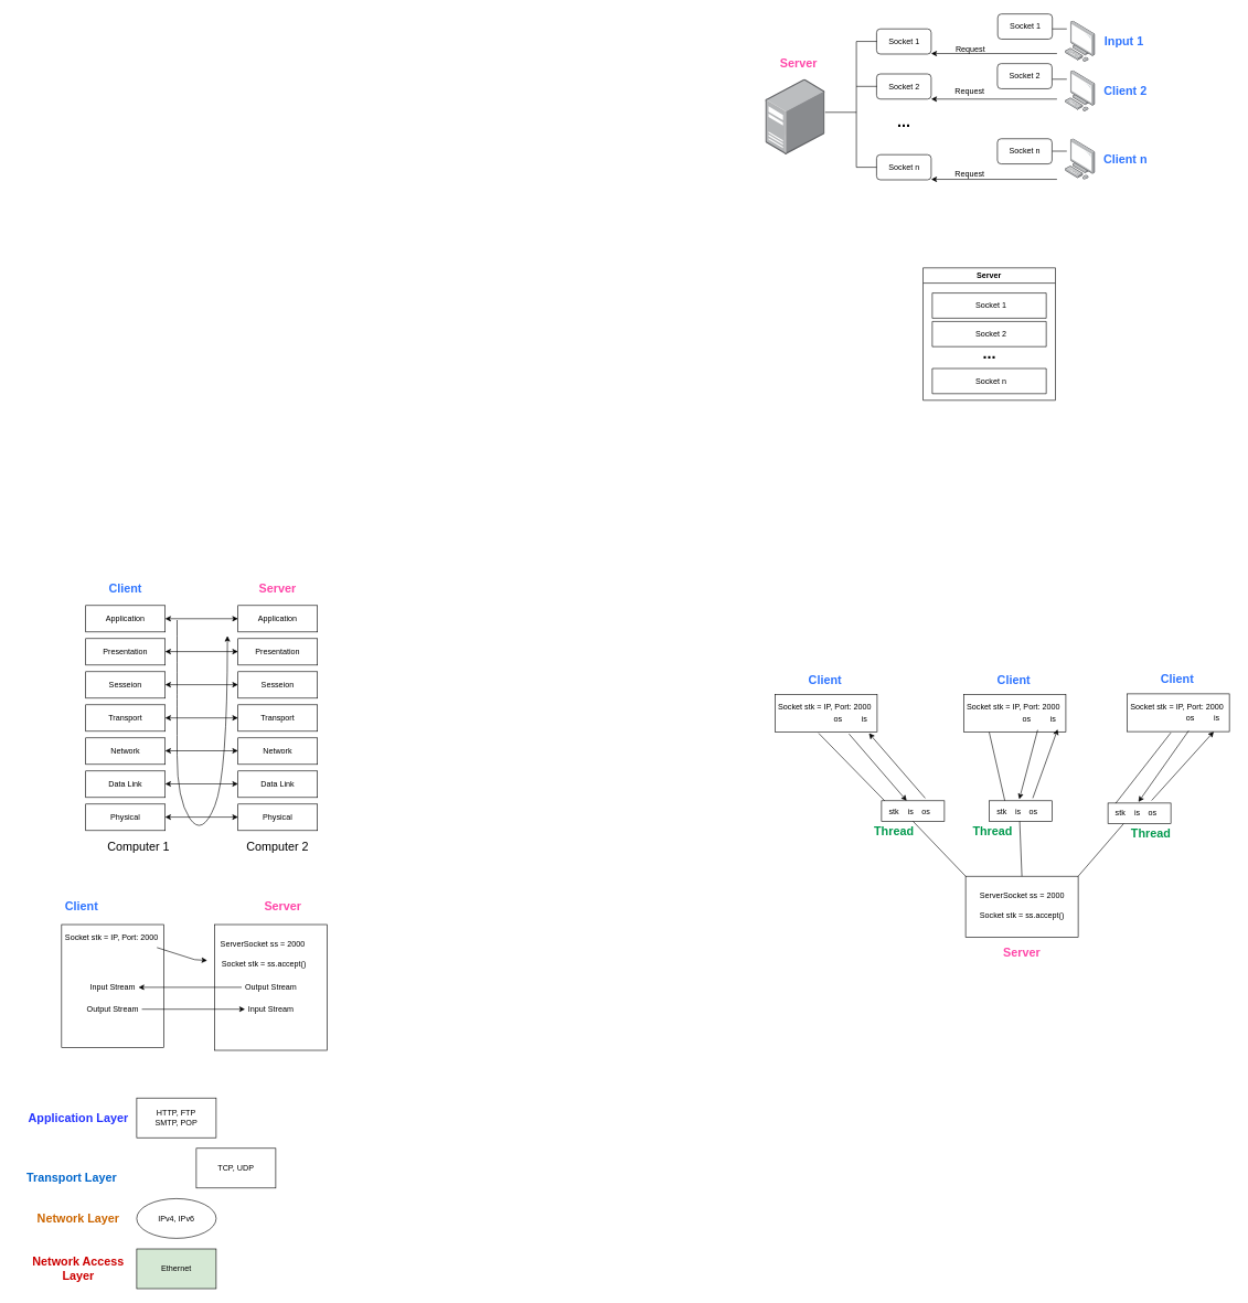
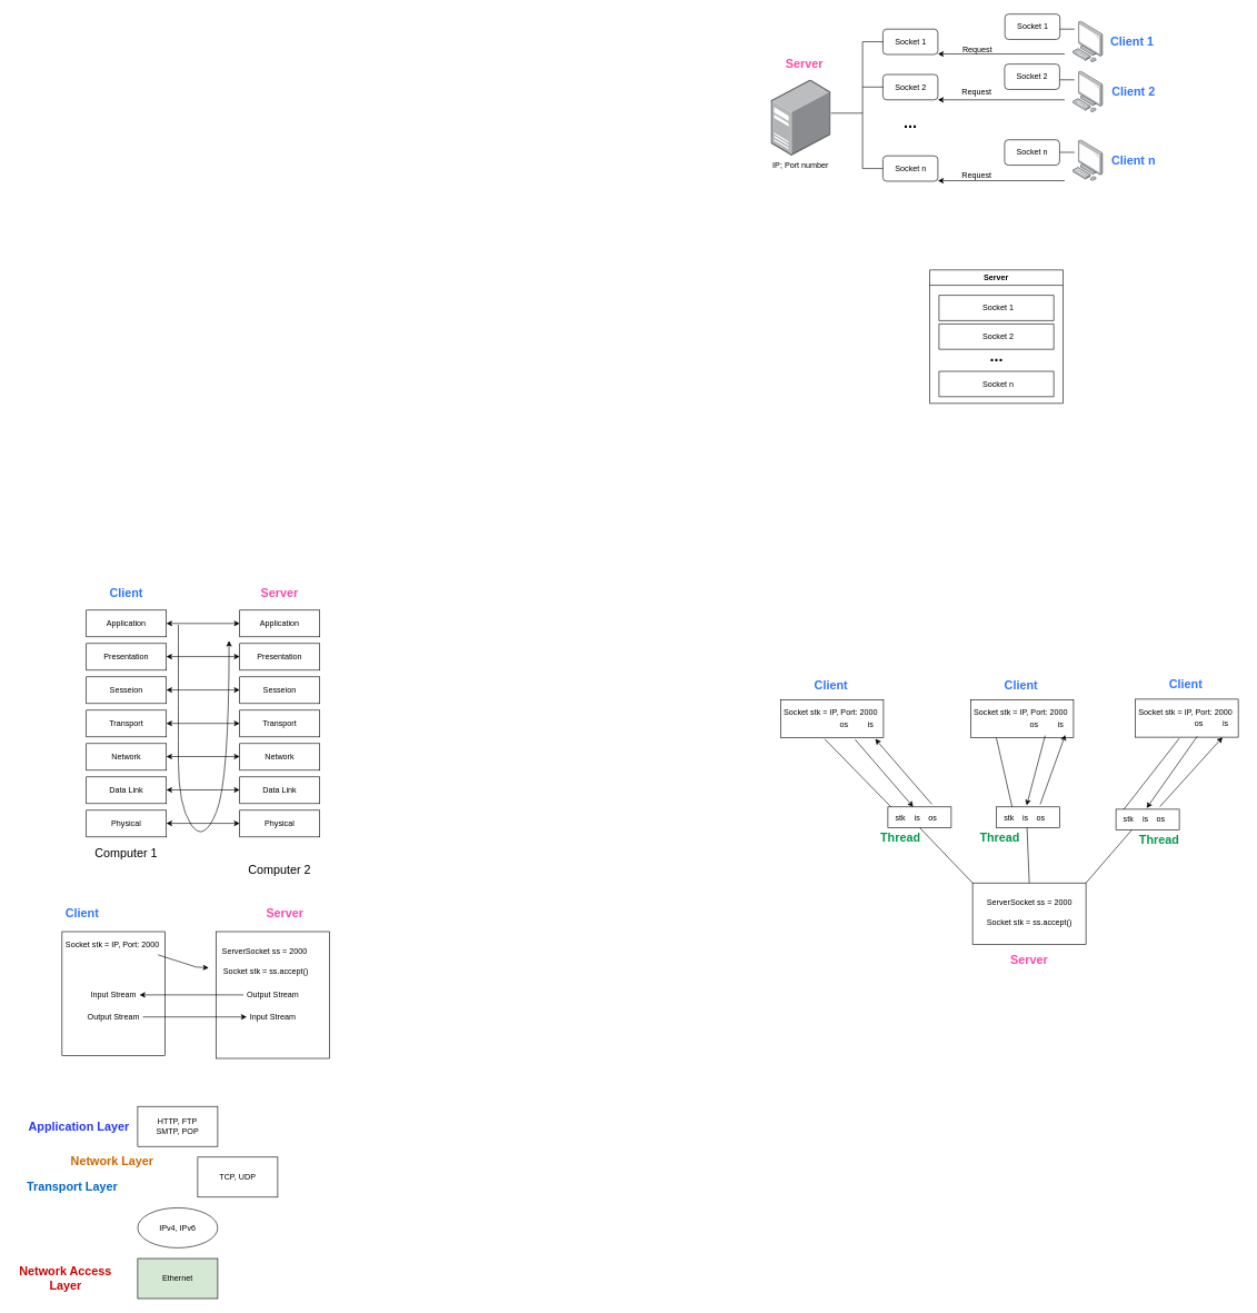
- <mxCell id="107" value="&lt;font color=&quot;#2e74ff&quot; style=&quot;font-size: 18px;&quot;&gt;&lt;b style=&quot;&quot;&gt;Input 1&lt;/b&gt;&lt;/font&gt;" style="text;html=1;strokeColor=none;fillColor=none;align=center;verticalAlign=middle;whiteSpace=wrap;rounded=0;" vertex="1" parent="1"><mxGeometry x="1658.69" y="58.45" width="77" height="7.1" as="geometry" /></mxCell>
+ <mxCell id="107" value="&lt;font color=&quot;#2e74ff&quot; style=&quot;font-size: 18px;&quot;&gt;&lt;b style=&quot;&quot;&gt;Client 1&lt;/b&gt;&lt;/font&gt;" style="text;html=1;strokeColor=none;fillColor=none;align=center;verticalAlign=middle;whiteSpace=wrap;rounded=0;" vertex="1" parent="1"><mxGeometry x="1658.69" y="58.45" width="77" height="7.1" as="geometry" /></mxCell>
+ <mxCell id="100" value="IP; Port number" style="text;html=1;strokeColor=none;fillColor=none;align=center;verticalAlign=middle;whiteSpace=wrap;rounded=0;" vertex="1" parent="1"><mxGeometry x="1134.24" y="233" width="133" height="30" as="geometry" /></mxCell>
- <mxCell id="17" value="&lt;font style=&quot;font-size: 18px;&quot;&gt;Computer 1&lt;/font&gt;" style="text;html=1;strokeColor=none;fillColor=none;align=center;verticalAlign=middle;whiteSpace=wrap;rounded=0;" vertex="1" parent="1"><mxGeometry x="159" y="1264" width="100" height="30" as="geometry" /></mxCell>
+ <mxCell id="17" value="&lt;font style=&quot;font-size: 18px;&quot;&gt;Computer 1&lt;/font&gt;" style="text;html=1;strokeColor=none;fillColor=none;align=center;verticalAlign=middle;whiteSpace=wrap;rounded=0;" vertex="1" parent="1"><mxGeometry x="139" y="1264" width="100" height="30" as="geometry" /></mxCell>
- <mxCell id="19" value="&lt;font style=&quot;font-size: 18px;&quot;&gt;Computer 2&lt;/font&gt;" style="text;html=1;strokeColor=none;fillColor=none;align=center;verticalAlign=middle;whiteSpace=wrap;rounded=0;" vertex="1" parent="1"><mxGeometry x="369" y="1264" width="100" height="30" as="geometry" /></mxCell>
+ <mxCell id="19" value="&lt;font style=&quot;font-size: 18px;&quot;&gt;Computer 2&lt;/font&gt;" style="text;html=1;strokeColor=none;fillColor=none;align=center;verticalAlign=middle;whiteSpace=wrap;rounded=0;" vertex="1" parent="1"><mxGeometry x="369" y="1289" width="100" height="30" as="geometry" /></mxCell>
- <mxCell id="34" value="&lt;b&gt;&lt;font color=&quot;#cc6600&quot; style=&quot;font-size: 18px;&quot;&gt;Network Layer&lt;/font&gt;&lt;/b&gt;" style="text;html=1;strokeColor=none;fillColor=none;align=center;verticalAlign=middle;whiteSpace=wrap;rounded=0;" vertex="1" parent="1"><mxGeometry x="30" y="1825" width="176" height="30" as="geometry" /></mxCell>
+ <mxCell id="34" value="&lt;b&gt;&lt;font color=&quot;#cc6600&quot; style=&quot;font-size: 18px;&quot;&gt;Network Layer&lt;/font&gt;&lt;/b&gt;" style="text;html=1;strokeColor=none;fillColor=none;align=center;verticalAlign=middle;whiteSpace=wrap;rounded=0;" vertex="1" parent="1"><mxGeometry x="80" y="1725" width="176" height="30" as="geometry" /></mxCell>
- <mxCell id="35" value="&lt;b&gt;&lt;font color=&quot;#cc0000&quot; style=&quot;font-size: 18px;&quot;&gt;Network Access Layer&lt;/font&gt;&lt;/b&gt;" style="text;html=1;strokeColor=none;fillColor=none;align=center;verticalAlign=middle;whiteSpace=wrap;rounded=0;" vertex="1" parent="1"><mxGeometry x="30" y="1901" width="176" height="30" as="geometry" /></mxCell>
+ <mxCell id="35" value="&lt;b&gt;&lt;font color=&quot;#cc0000&quot; style=&quot;font-size: 18px;&quot;&gt;Network Access Layer&lt;/font&gt;&lt;/b&gt;" style="text;html=1;strokeColor=none;fillColor=none;align=center;verticalAlign=middle;whiteSpace=wrap;rounded=0;" vertex="1" parent="1"><mxGeometry x="10" y="1901" width="176" height="30" as="geometry" /></mxCell>
